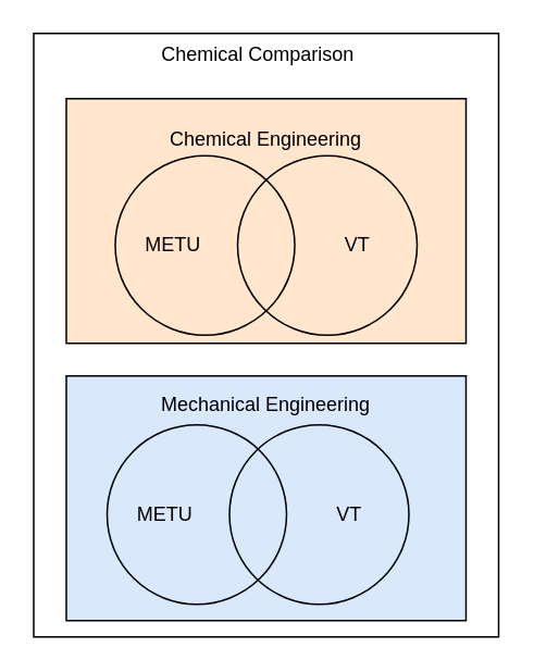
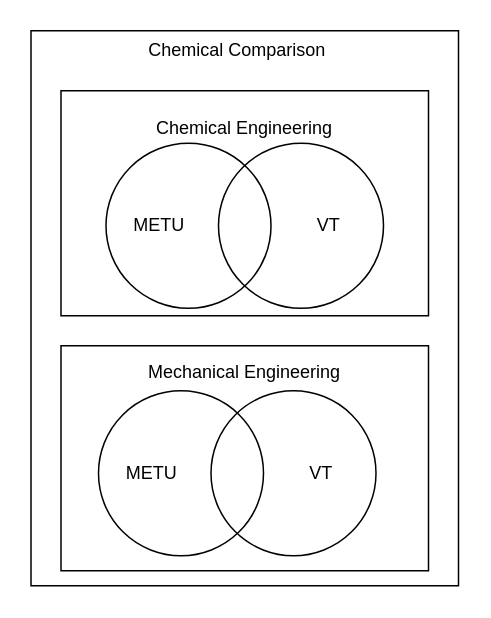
- <mxCell id="2" value="Chemical Engineering&lt;br&gt;&lt;br&gt;&lt;br&gt;&lt;br&gt;&lt;br&gt;&lt;br&gt;&lt;br&gt;&lt;br&gt;" style="rounded=0;whiteSpace=wrap;html=1;fillColor=#ffe6cc;" vertex="1" parent="1"><mxGeometry x="40" y="60" width="245" height="150" as="geometry" /></mxCell>
+ <mxCell id="2" value="Chemical Engineering&lt;br&gt;&lt;br&gt;&lt;br&gt;&lt;br&gt;&lt;br&gt;&lt;br&gt;&lt;br&gt;&lt;br&gt;" style="rounded=0;whiteSpace=wrap;html=1;" vertex="1" parent="1"><mxGeometry x="40" y="60" width="245" height="150" as="geometry" /></mxCell>
- <mxCell id="3" value="Mechanical Engineering&lt;br&gt;&lt;br&gt;&lt;br&gt;&lt;br&gt;&lt;br&gt;&lt;br&gt;&lt;br&gt;&lt;br&gt;&lt;br&gt;" style="rounded=0;whiteSpace=wrap;html=1;fillColor=#dae8fc;" vertex="1" parent="1"><mxGeometry x="40" y="230" width="245" height="150" as="geometry" /></mxCell>
+ <mxCell id="3" value="Mechanical Engineering&lt;br&gt;&lt;br&gt;&lt;br&gt;&lt;br&gt;&lt;br&gt;&lt;br&gt;&lt;br&gt;&lt;br&gt;&lt;br&gt;" style="rounded=0;whiteSpace=wrap;html=1;" vertex="1" parent="1"><mxGeometry x="40" y="230" width="245" height="150" as="geometry" /></mxCell>
